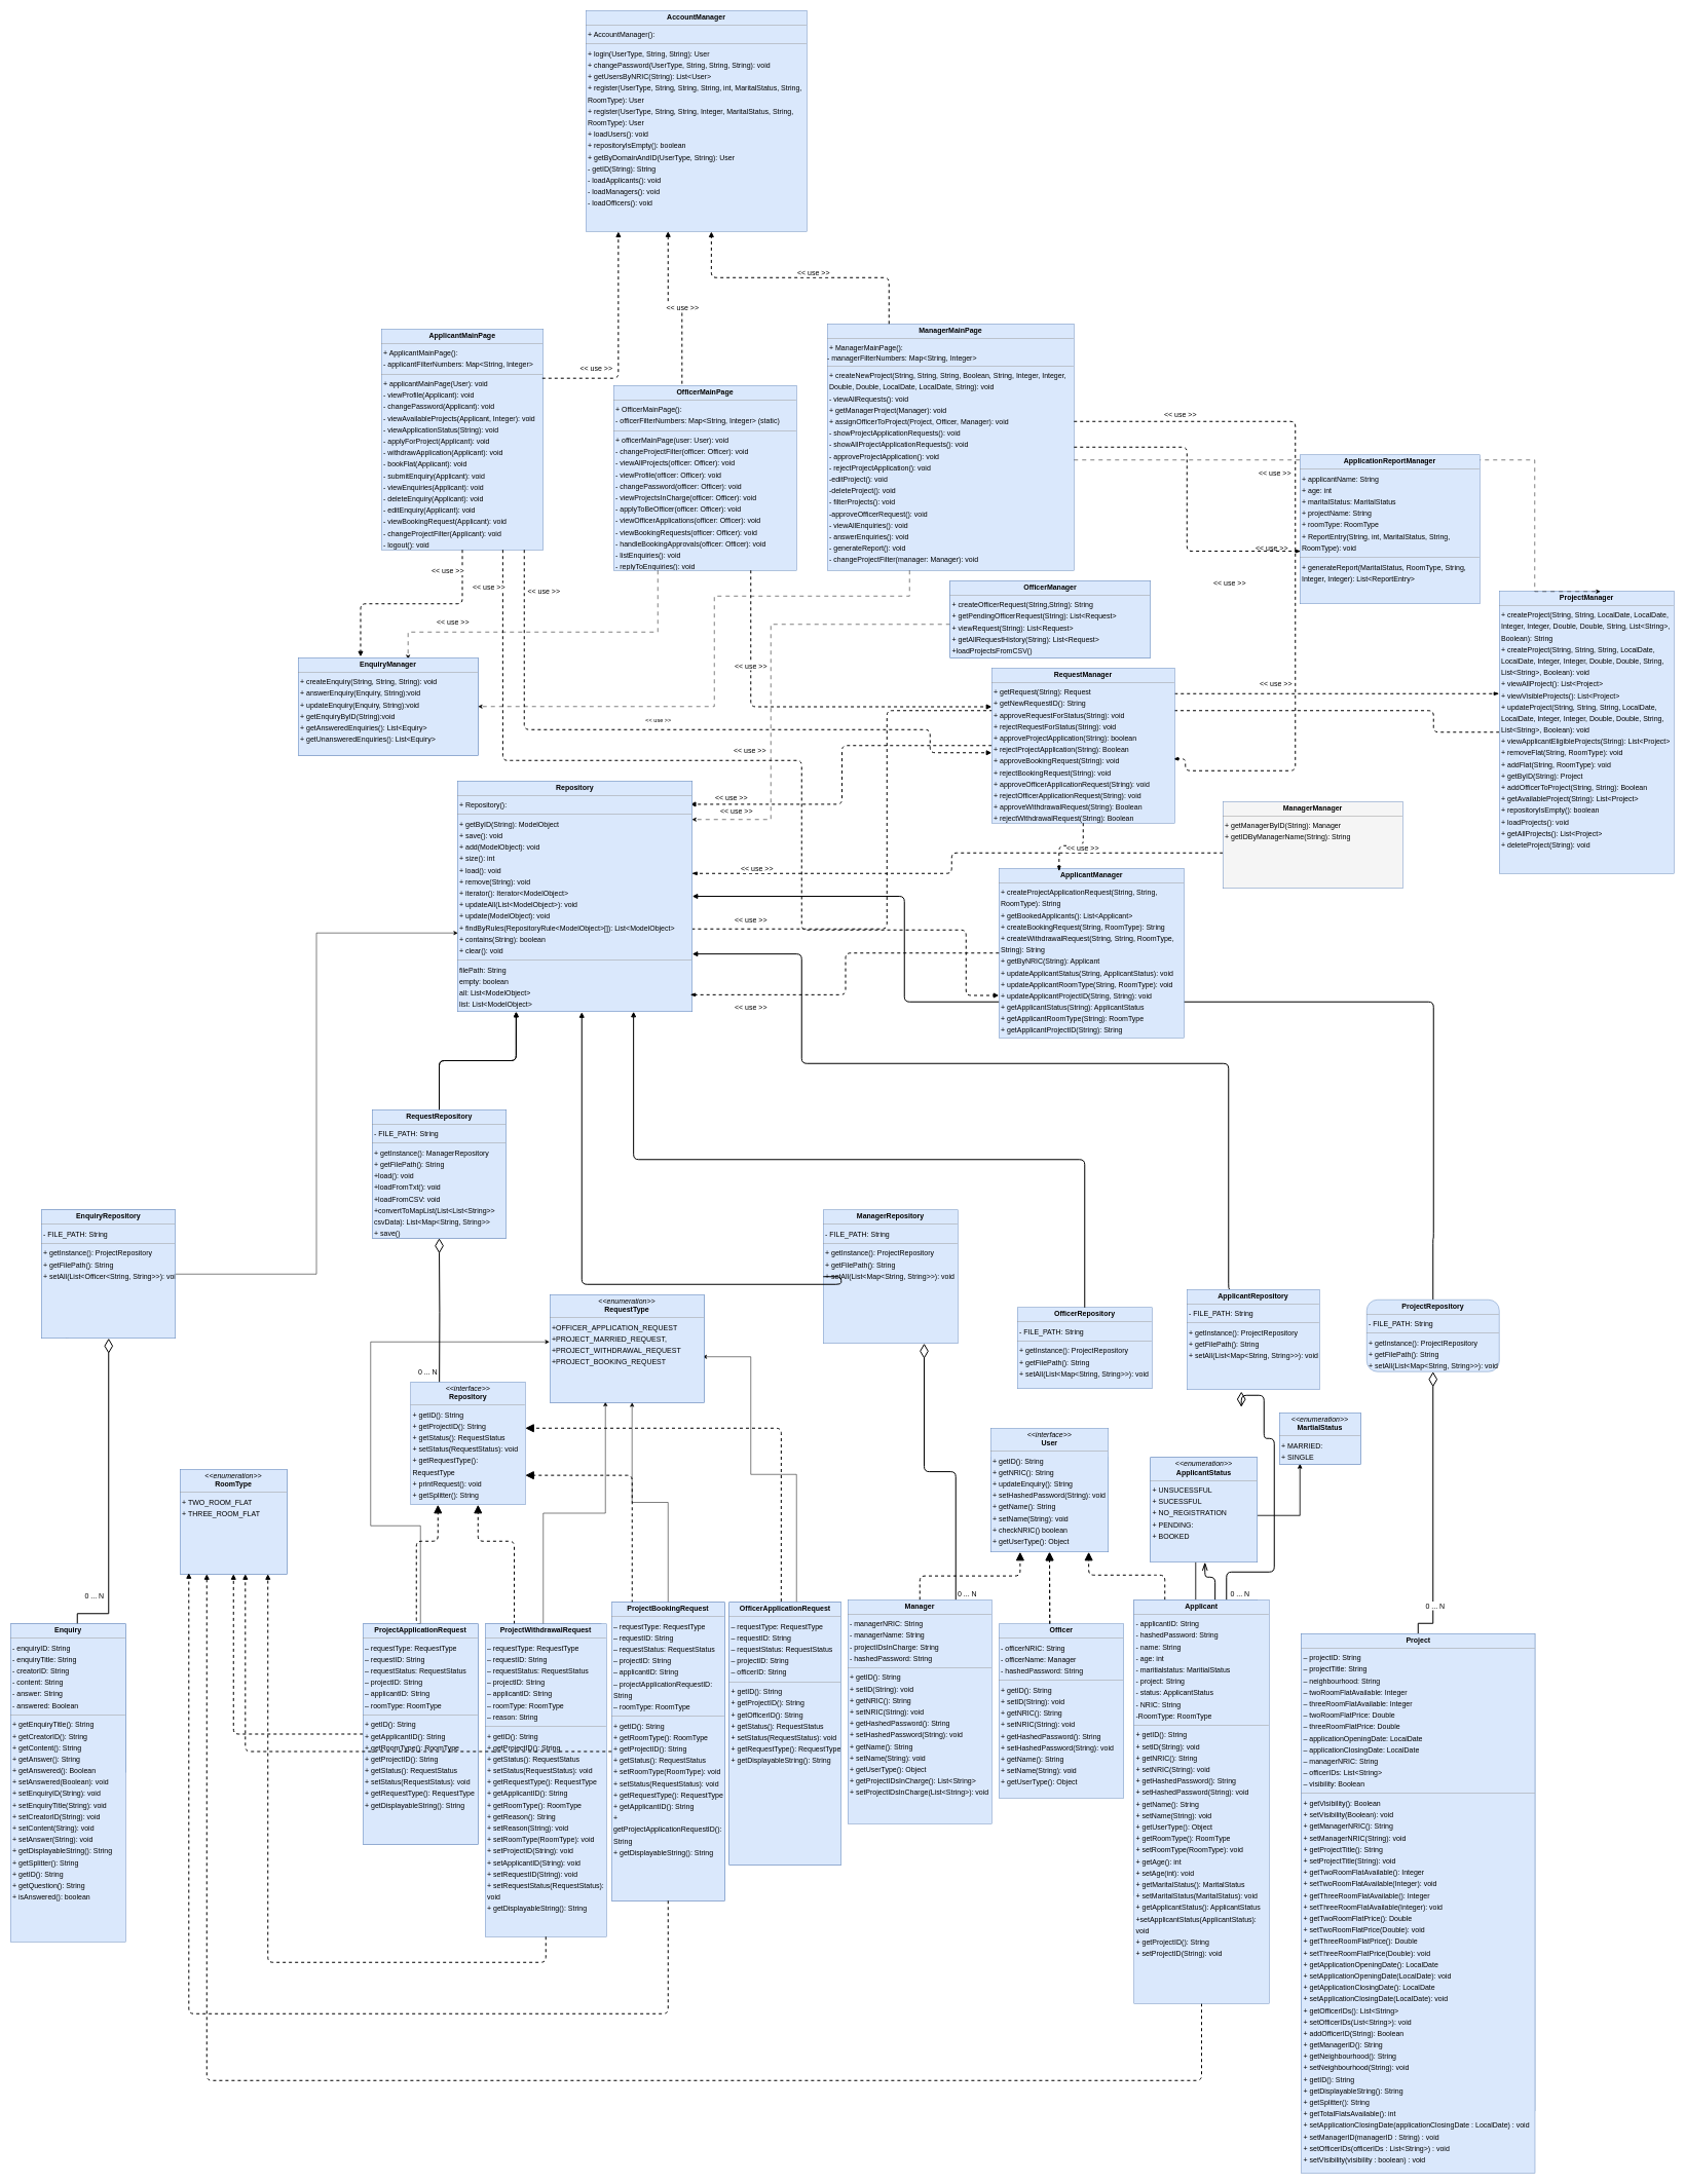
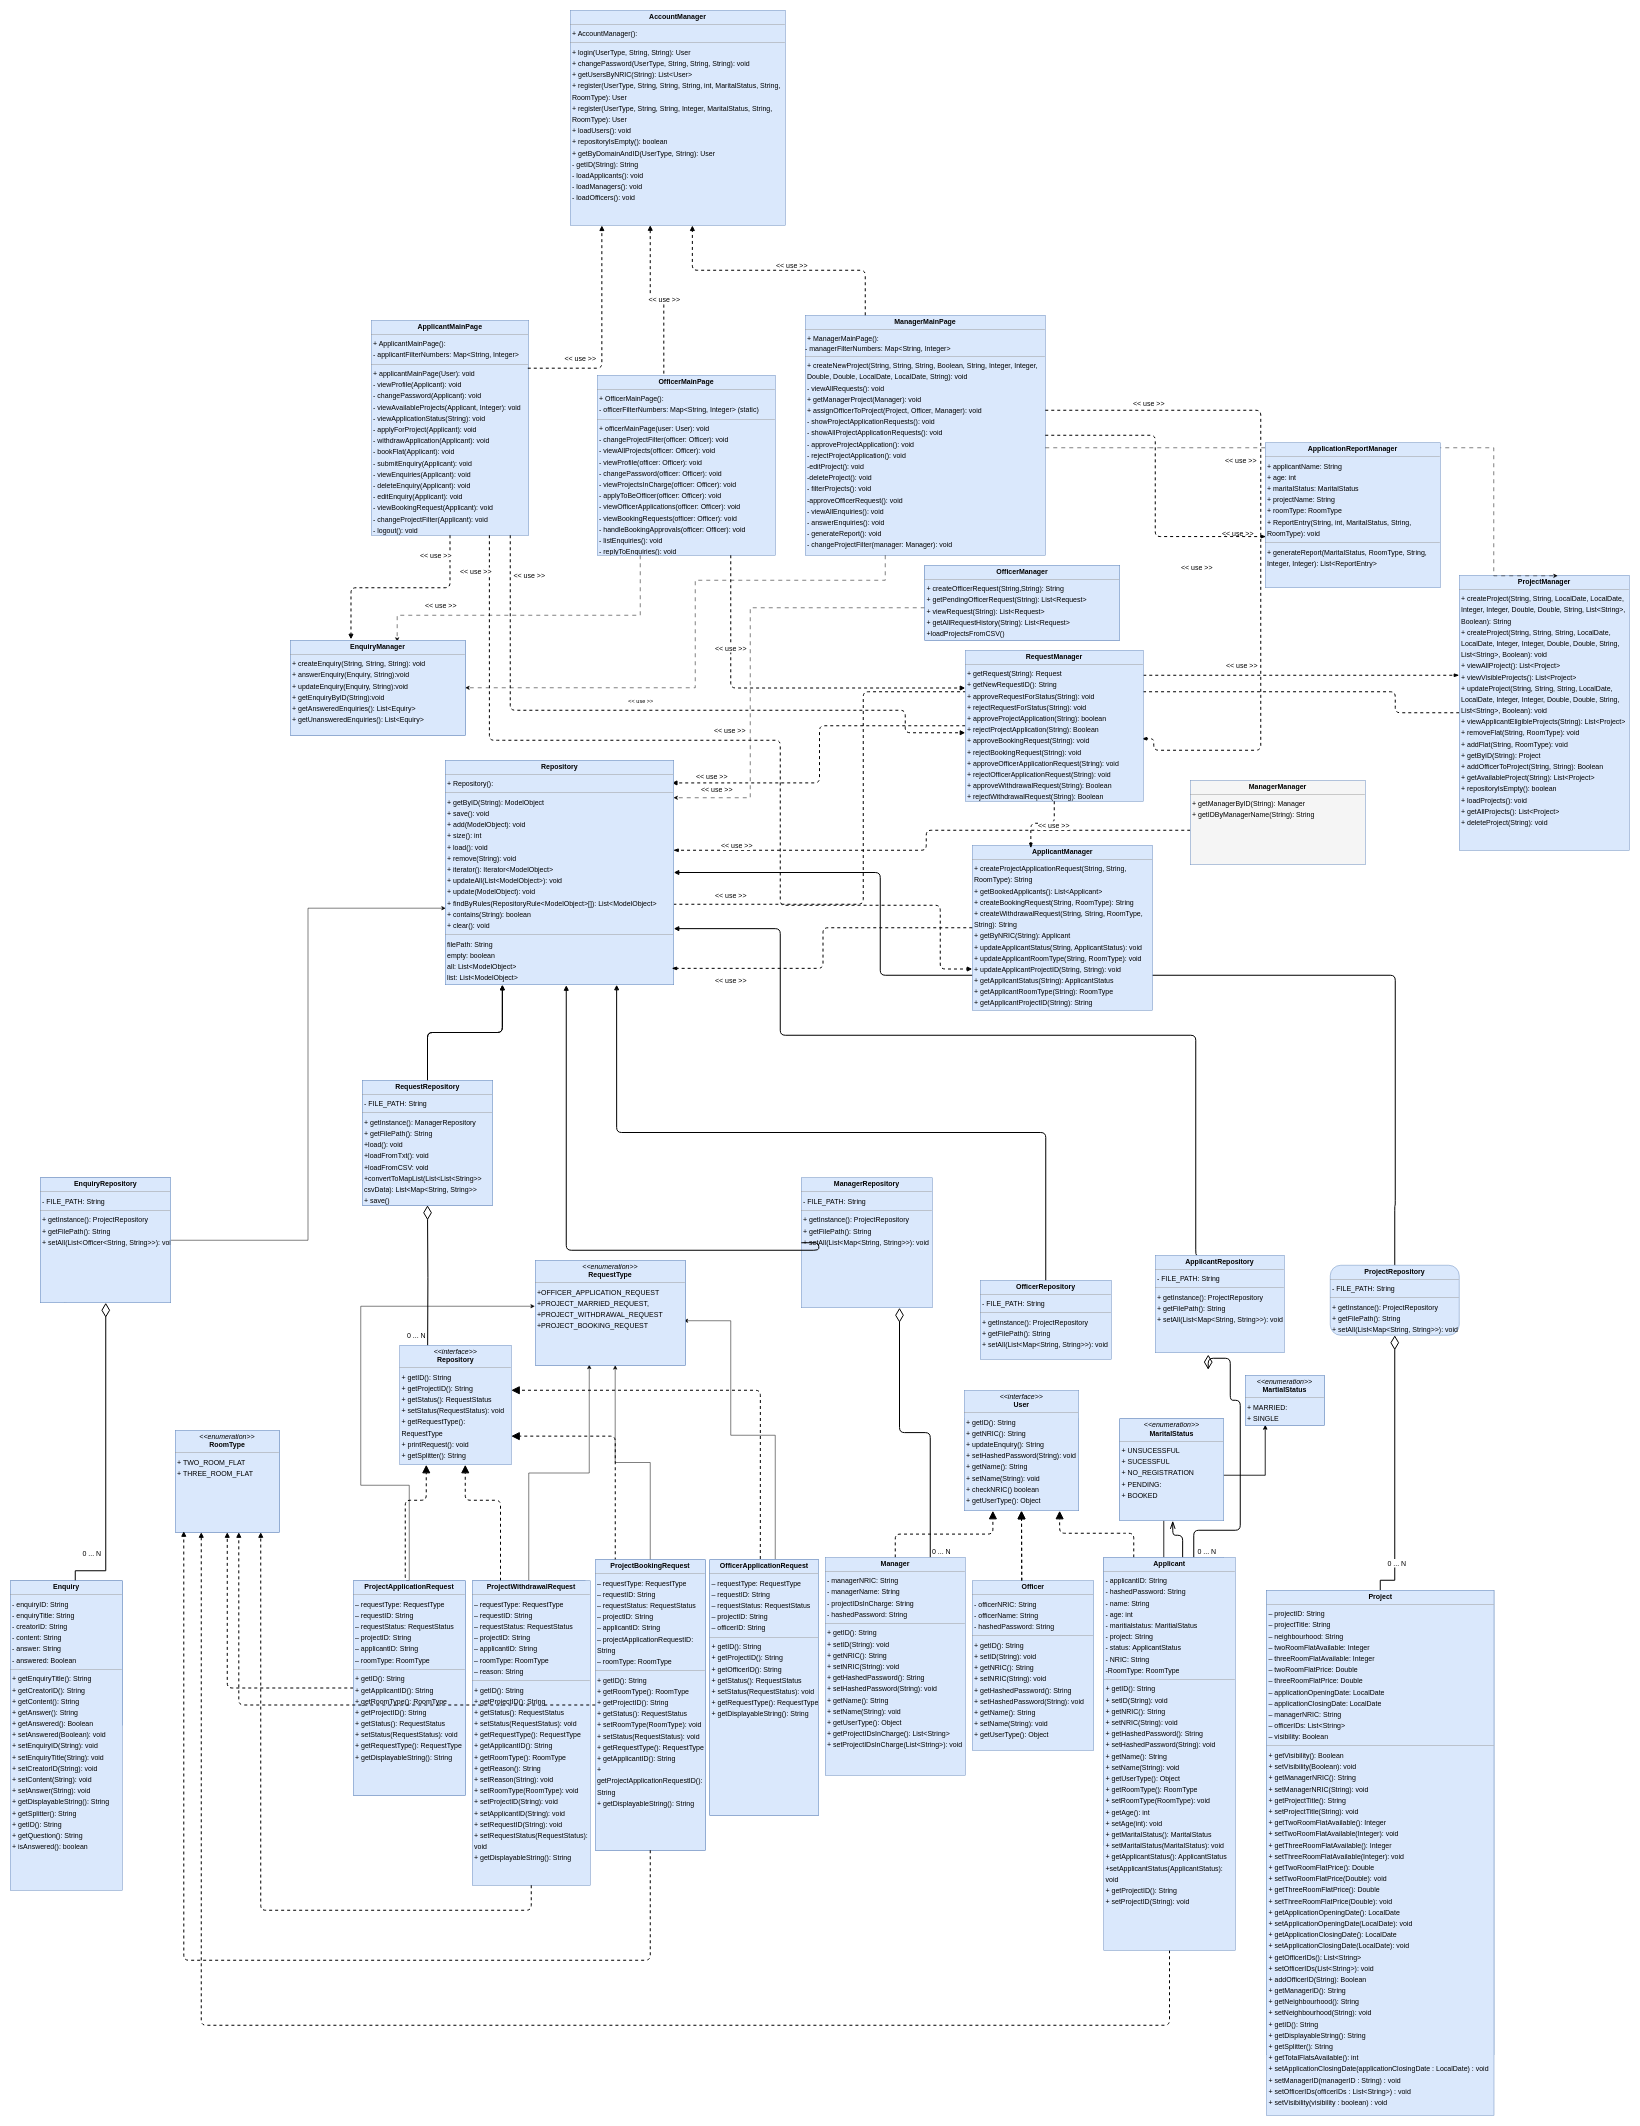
- <mxCell id="78" value="&lt;p style=&quot;margin:0px;margin-top:4px;text-align:center;&quot;&gt;&lt;b&gt;OfficerRepository&lt;/b&gt;&lt;/p&gt;&lt;hr style=&quot;text-wrap-mode: nowrap;&quot; size=&quot;1&quot;&gt;&lt;p style=&quot;text-wrap-mode: nowrap; margin: 0px 0px 0px 4px; line-height: 1.6;&quot;&gt;- FILE_PATH: String&lt;/p&gt;&lt;hr style=&quot;text-wrap-mode: nowrap;&quot; size=&quot;1&quot;&gt;&lt;p style=&quot;text-wrap-mode: nowrap; margin: 0px 0px 0px 4px; line-height: 1.6;&quot;&gt;+ getInstance(): ProjectRepository&lt;br&gt;+ getFilePath(): String&lt;br&gt;+ setAll(List&amp;lt;Map&amp;lt;String, String&amp;gt;&amp;gt;): void&lt;/p&gt;" style="verticalAlign=top;align=left;overflow=fill;fontSize=14;fontFamily=Helvetica;html=1;rounded=0;shadow=0;comic=0;labelBackgroundColor=none;strokeWidth=1;fillColor=#dae8fc;strokeColor=#6c8ebf;whiteSpace=wrap;" parent="1" vertex="1"><mxGeometry x="1980" y="2545" width="262" height="158" as="geometry" /></mxCell>
+ <mxCell id="78" value="&lt;p style=&quot;margin:0px;margin-top:4px;text-align:center;&quot;&gt;&lt;b&gt;OfficerRepository&lt;/b&gt;&lt;/p&gt;&lt;hr style=&quot;text-wrap-mode: nowrap;&quot; size=&quot;1&quot;&gt;&lt;p style=&quot;text-wrap-mode: nowrap; margin: 0px 0px 0px 4px; line-height: 1.6;&quot;&gt;- FILE_PATH: String&lt;/p&gt;&lt;hr style=&quot;text-wrap-mode: nowrap;&quot; size=&quot;1&quot;&gt;&lt;p style=&quot;text-wrap-mode: nowrap; margin: 0px 0px 0px 4px; line-height: 1.6;&quot;&gt;+ getInstance(): ProjectRepository&lt;br&gt;+ getFilePath(): String&lt;br&gt;+ setAll(List&amp;lt;Map&amp;lt;String, String&amp;gt;&amp;gt;): void&lt;/p&gt;" style="verticalAlign=top;align=left;overflow=fill;fontSize=14;fontFamily=Helvetica;html=1;rounded=0;shadow=0;comic=0;labelBackgroundColor=none;strokeWidth=1;fillColor=#dae8fc;strokeColor=#6c8ebf;whiteSpace=wrap;" parent="1" vertex="1"><mxGeometry x="1960" y="2560" width="262" height="158" as="geometry" /></mxCell>
- <mxCell id="71" value="&lt;p style=&quot;margin:0px;margin-top:4px;text-align:center;&quot;&gt;&lt;i&gt;&amp;lt;&amp;lt;enumeration&amp;gt;&amp;gt;&lt;/i&gt;&lt;br&gt;&lt;b&gt;ApplicantStatus&lt;/b&gt;&lt;/p&gt;&lt;hr size=&quot;1&quot;&gt;&lt;p style=&quot;margin:0 0 0 4px;line-height:1.6;&quot;&gt;+ UNSUCESSFUL&lt;/p&gt;&lt;p style=&quot;margin:0 0 0 4px;line-height:1.6;&quot;&gt;+ SUCESSFUL&lt;/p&gt;&lt;p style=&quot;margin:0 0 0 4px;line-height:1.6;&quot;&gt;+ NO_REGISTRATION&lt;br&gt;+ PENDING: &lt;/p&gt;&lt;p style=&quot;margin:0 0 0 4px;line-height:1.6;&quot;&gt;+ BOOKED&lt;/p&gt;" style="verticalAlign=top;align=left;overflow=fill;fontSize=14;fontFamily=Helvetica;html=1;rounded=0;shadow=0;comic=0;labelBackgroundColor=none;strokeWidth=1;fillColor=#dae8fc;strokeColor=#6c8ebf;whiteSpace=wrap;" parent="1" vertex="1"><mxGeometry x="2239" y="2837" width="208" height="204" as="geometry" /></mxCell>
+ <mxCell id="71" value="&lt;p style=&quot;margin:0px;margin-top:4px;text-align:center;&quot;&gt;&lt;i&gt;&amp;lt;&amp;lt;enumeration&amp;gt;&amp;gt;&lt;/i&gt;&lt;br&gt;&lt;b&gt;MaritalStatus&lt;/b&gt;&lt;/p&gt;&lt;hr size=&quot;1&quot;&gt;&lt;p style=&quot;margin:0 0 0 4px;line-height:1.6;&quot;&gt;+ UNSUCESSFUL&lt;/p&gt;&lt;p style=&quot;margin:0 0 0 4px;line-height:1.6;&quot;&gt;+ SUCESSFUL&lt;/p&gt;&lt;p style=&quot;margin:0 0 0 4px;line-height:1.6;&quot;&gt;+ NO_REGISTRATION&lt;br&gt;+ PENDING: &lt;/p&gt;&lt;p style=&quot;margin:0 0 0 4px;line-height:1.6;&quot;&gt;+ BOOKED&lt;/p&gt;" style="verticalAlign=top;align=left;overflow=fill;fontSize=14;fontFamily=Helvetica;html=1;rounded=0;shadow=0;comic=0;labelBackgroundColor=none;strokeWidth=1;fillColor=#dae8fc;strokeColor=#6c8ebf;whiteSpace=wrap;" parent="1" vertex="1"><mxGeometry x="2239" y="2837" width="208" height="204" as="geometry" /></mxCell>
- <mxCell id="72" value="&lt;p style=&quot;margin:0px;margin-top:4px;text-align:center;&quot;&gt;&lt;b&gt;Officer&lt;/b&gt;&lt;/p&gt;&lt;hr size=&quot;1&quot;&gt;&lt;p style=&quot;margin:0 0 0 4px;line-height:1.6;&quot;&gt;- officerNRIC: String&lt;br&gt;- officerName: Manager&lt;br&gt;- hashedPassword: String&lt;/p&gt;&lt;hr size=&quot;1&quot;&gt;&lt;p style=&quot;margin:0 0 0 4px;line-height:1.6;&quot;&gt;+ getID(): String&lt;/p&gt;&lt;p style=&quot;margin:0 0 0 4px;line-height:1.6;&quot;&gt;+ setID(String): void&lt;/p&gt;&lt;p style=&quot;margin:0 0 0 4px;line-height:1.6;&quot;&gt;+ getNRIC(): String&lt;/p&gt;&lt;p style=&quot;margin:0 0 0 4px;line-height:1.6;&quot;&gt;+ setNRIC(String): void&lt;/p&gt;&lt;p style=&quot;margin:0 0 0 4px;line-height:1.6;&quot;&gt;+ getHashedPassword(): String&lt;/p&gt;&lt;p style=&quot;margin:0 0 0 4px;line-height:1.6;&quot;&gt;+ setHashedPassword(String): void&lt;/p&gt;&lt;p style=&quot;margin:0 0 0 4px;line-height:1.6;&quot;&gt;+ getName(): String&lt;/p&gt;&lt;p style=&quot;margin:0 0 0 4px;line-height:1.6;&quot;&gt;+ setName(String): void&lt;/p&gt;&lt;p style=&quot;margin:0 0 0 4px;line-height:1.6;&quot;&gt;+ getUserType(): Object&lt;/p&gt;&lt;div&gt;&lt;br&gt;&lt;/div&gt;" style="verticalAlign=top;align=left;overflow=fill;fontSize=14;fontFamily=Helvetica;html=1;rounded=0;shadow=0;comic=0;labelBackgroundColor=none;strokeWidth=1;fillColor=#dae8fc;strokeColor=#6c8ebf;whiteSpace=wrap;" parent="1" vertex="1"><mxGeometry x="1944" y="3161" width="243" height="339" as="geometry" /></mxCell>
+ <mxCell id="72" value="&lt;p style=&quot;margin:0px;margin-top:4px;text-align:center;&quot;&gt;&lt;b&gt;Officer&lt;/b&gt;&lt;/p&gt;&lt;hr size=&quot;1&quot;&gt;&lt;p style=&quot;margin:0 0 0 4px;line-height:1.6;&quot;&gt;- officerNRIC: String&lt;br&gt;- officerName: String&lt;br&gt;- hashedPassword: String&lt;/p&gt;&lt;hr size=&quot;1&quot;&gt;&lt;p style=&quot;margin:0 0 0 4px;line-height:1.6;&quot;&gt;+ getID(): String&lt;/p&gt;&lt;p style=&quot;margin:0 0 0 4px;line-height:1.6;&quot;&gt;+ setID(String): void&lt;/p&gt;&lt;p style=&quot;margin:0 0 0 4px;line-height:1.6;&quot;&gt;+ getNRIC(): String&lt;/p&gt;&lt;p style=&quot;margin:0 0 0 4px;line-height:1.6;&quot;&gt;+ setNRIC(String): void&lt;/p&gt;&lt;p style=&quot;margin:0 0 0 4px;line-height:1.6;&quot;&gt;+ getHashedPassword(): String&lt;/p&gt;&lt;p style=&quot;margin:0 0 0 4px;line-height:1.6;&quot;&gt;+ setHashedPassword(String): void&lt;/p&gt;&lt;p style=&quot;margin:0 0 0 4px;line-height:1.6;&quot;&gt;+ getName(): String&lt;/p&gt;&lt;p style=&quot;margin:0 0 0 4px;line-height:1.6;&quot;&gt;+ setName(String): void&lt;/p&gt;&lt;p style=&quot;margin:0 0 0 4px;line-height:1.6;&quot;&gt;+ getUserType(): Object&lt;/p&gt;&lt;div&gt;&lt;br&gt;&lt;/div&gt;" style="verticalAlign=top;align=left;overflow=fill;fontSize=14;fontFamily=Helvetica;html=1;rounded=0;shadow=0;comic=0;labelBackgroundColor=none;strokeWidth=1;fillColor=#dae8fc;strokeColor=#6c8ebf;whiteSpace=wrap;" parent="1" vertex="1"><mxGeometry x="1944" y="3161" width="243" height="339" as="geometry" /></mxCell>
